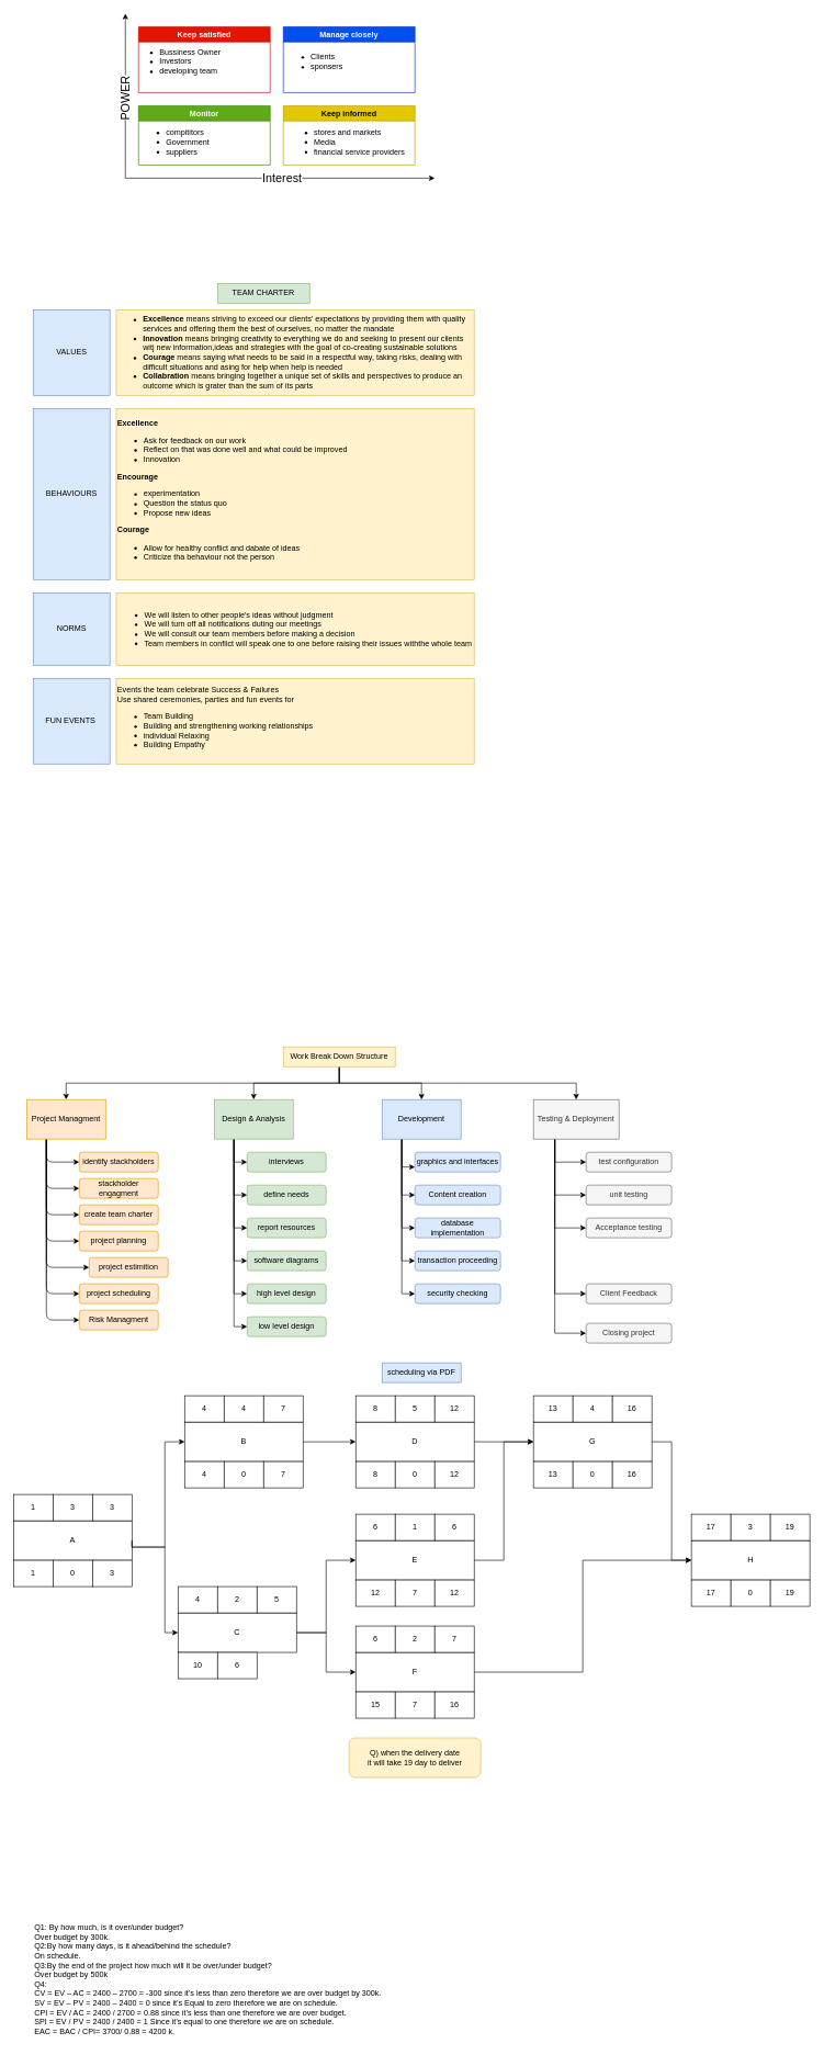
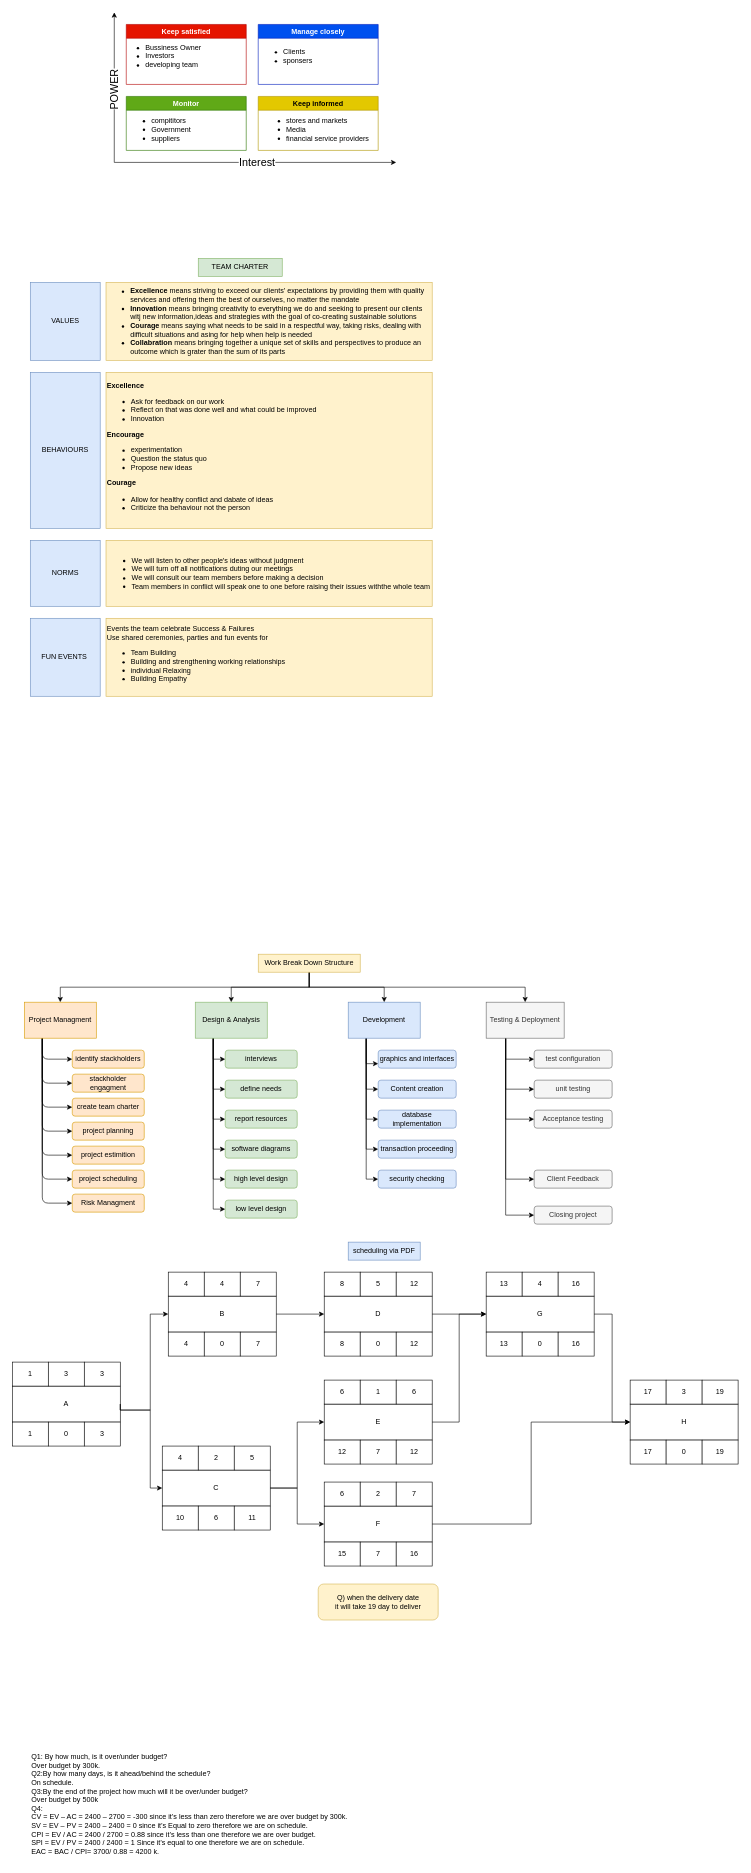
- <mxCell id="65" value="project estimition" style="rounded=1;whiteSpace=wrap;html=1;fillColor=#ffe6cc;strokeColor=#d79b00;" vertex="1" parent="1"><mxGeometry x="135" y="1910" width="120" height="30" as="geometry" /></mxCell>
+ <mxCell id="65" value="project estimition" style="rounded=1;whiteSpace=wrap;html=1;fillColor=#ffe6cc;strokeColor=#d79b00;" vertex="1" parent="1"><mxGeometry x="120" y="1910" width="120" height="30" as="geometry" /></mxCell>
+ <mxCell id="111" value="11" style="rounded=0;whiteSpace=wrap;html=1;" vertex="1" parent="108"><mxGeometry x="120" width="60" height="40" as="geometry" /></mxCell>
